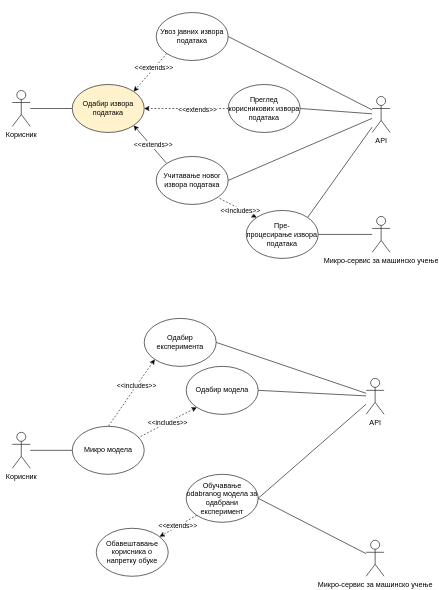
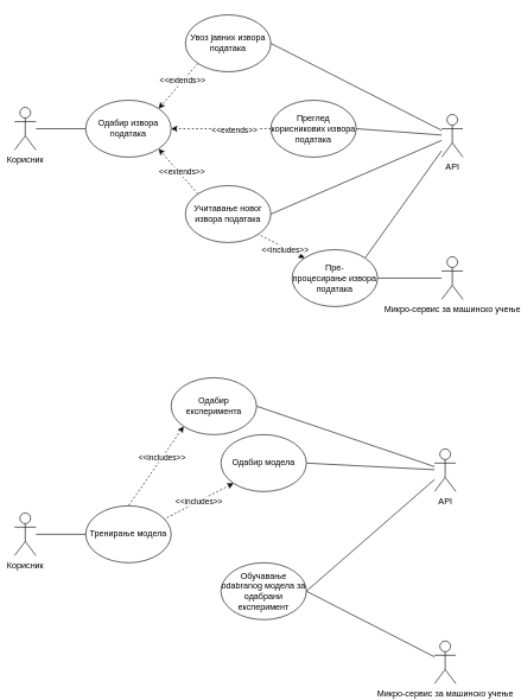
- <mxCell id="11" value="Одабир извора података" style="ellipse;whiteSpace=wrap;html=1;fillColor=#fff2cc;" vertex="1" parent="1"><mxGeometry x="120" y="140" width="120" height="80" as="geometry" /></mxCell>
+ <mxCell id="11" value="Одабир извора података" style="ellipse;whiteSpace=wrap;html=1;" vertex="1" parent="1"><mxGeometry x="120" y="140" width="120" height="80" as="geometry" /></mxCell>
- <mxCell id="18" style="edgeStyle=none;rounded=0;orthogonalLoop=1;jettySize=auto;html=1;exitX=0;exitY=0;exitDx=0;exitDy=0;entryX=1;entryY=1;entryDx=0;entryDy=0;dashed=0;" edge="1" parent="1" source="20" target="11"><mxGeometry relative="1" as="geometry" /></mxCell>
+ <mxCell id="18" style="edgeStyle=none;rounded=0;orthogonalLoop=1;jettySize=auto;html=1;exitX=0;exitY=0;exitDx=0;exitDy=0;entryX=1;entryY=1;entryDx=0;entryDy=0;dashed=1;" edge="1" parent="1" source="20" target="11"><mxGeometry relative="1" as="geometry" /></mxCell>
- <mxCell id="32" value="Микро модела" style="ellipse;whiteSpace=wrap;html=1;" vertex="1" parent="1"><mxGeometry x="120" y="710" width="120" height="80" as="geometry" /></mxCell>
+ <mxCell id="32" value="Тренирање модела" style="ellipse;whiteSpace=wrap;html=1;" vertex="1" parent="1"><mxGeometry x="120" y="710" width="120" height="80" as="geometry" /></mxCell>
- <mxCell id="38" value="&amp;lt;&amp;lt;extends&amp;gt;&amp;gt;" style="edgeStyle=none;rounded=0;orthogonalLoop=1;jettySize=auto;html=1;exitX=0;exitY=1;exitDx=0;exitDy=0;dashed=1;endArrow=classic;endFill=1;" edge="1" parent="1" source="39" target="40"><mxGeometry relative="1" as="geometry" /></mxCell>
- <mxCell id="40" value="Обавештавање корисника о напретку обуке" style="ellipse;whiteSpace=wrap;html=1;" vertex="1" parent="1"><mxGeometry x="160" y="880" width="120" height="80" as="geometry" /></mxCell>
